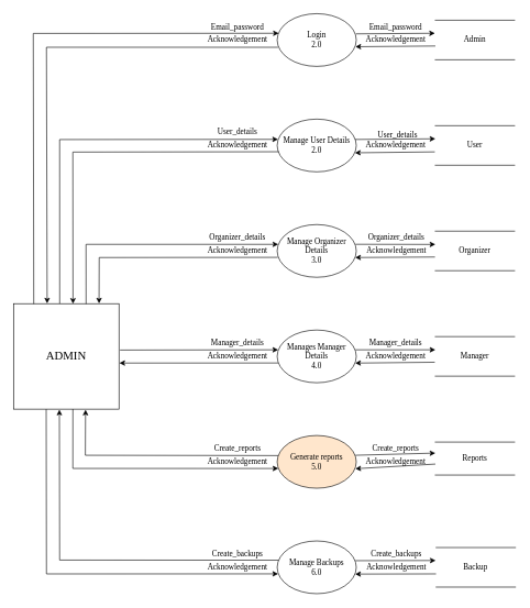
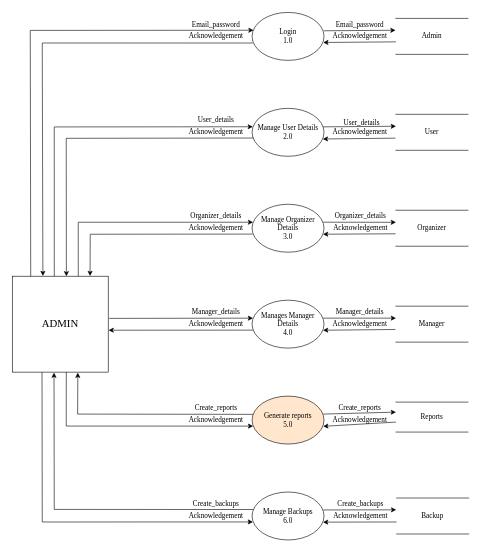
- <mxCell id="2" value="&lt;font face=&quot;Times New Roman&quot;&gt;Login&lt;br&gt;2.0&lt;/font&gt;" style="ellipse;whiteSpace=wrap;html=1;" parent="1" vertex="1"><mxGeometry x="420" y="20" width="120" height="80" as="geometry" /></mxCell>
+ <mxCell id="2" value="&lt;font face=&quot;Times New Roman&quot;&gt;Login&lt;br&gt;1.0&lt;/font&gt;" style="ellipse;whiteSpace=wrap;html=1;" parent="1" vertex="1"><mxGeometry x="420" y="20" width="120" height="80" as="geometry" /></mxCell>
